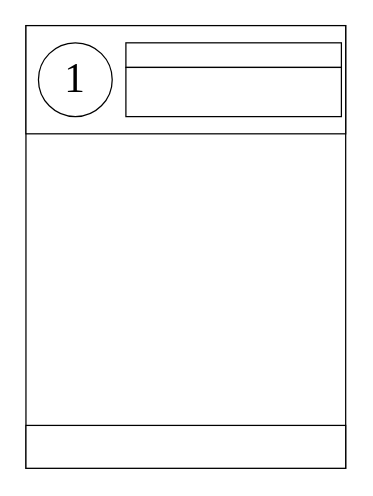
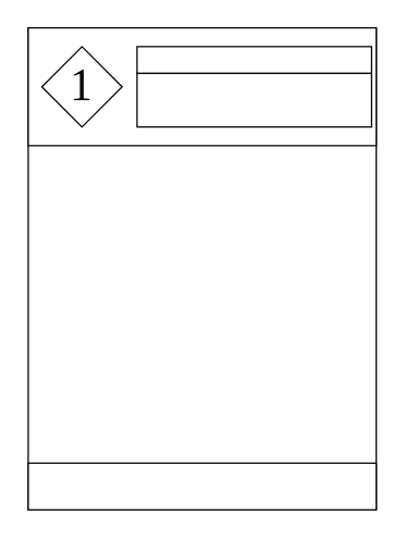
- <mxCell id="4" value="1" style="ellipse;whiteSpace=wrap;html=1;aspect=fixed;fontSize=33;fontFamily=Comic Sans MS;" vertex="1" parent="1"><mxGeometry x="30" y="33.78" width="59.05" height="59.055" as="geometry" /></mxCell>
+ <mxCell id="4" value="1" style="rhombus;whiteSpace=wrap;html=1;aspect=fixed;fontSize=33;fontFamily=Comic Sans MS;" vertex="1" parent="1"><mxGeometry x="30" y="33.78" width="59.05" height="59.055" as="geometry" /></mxCell>
